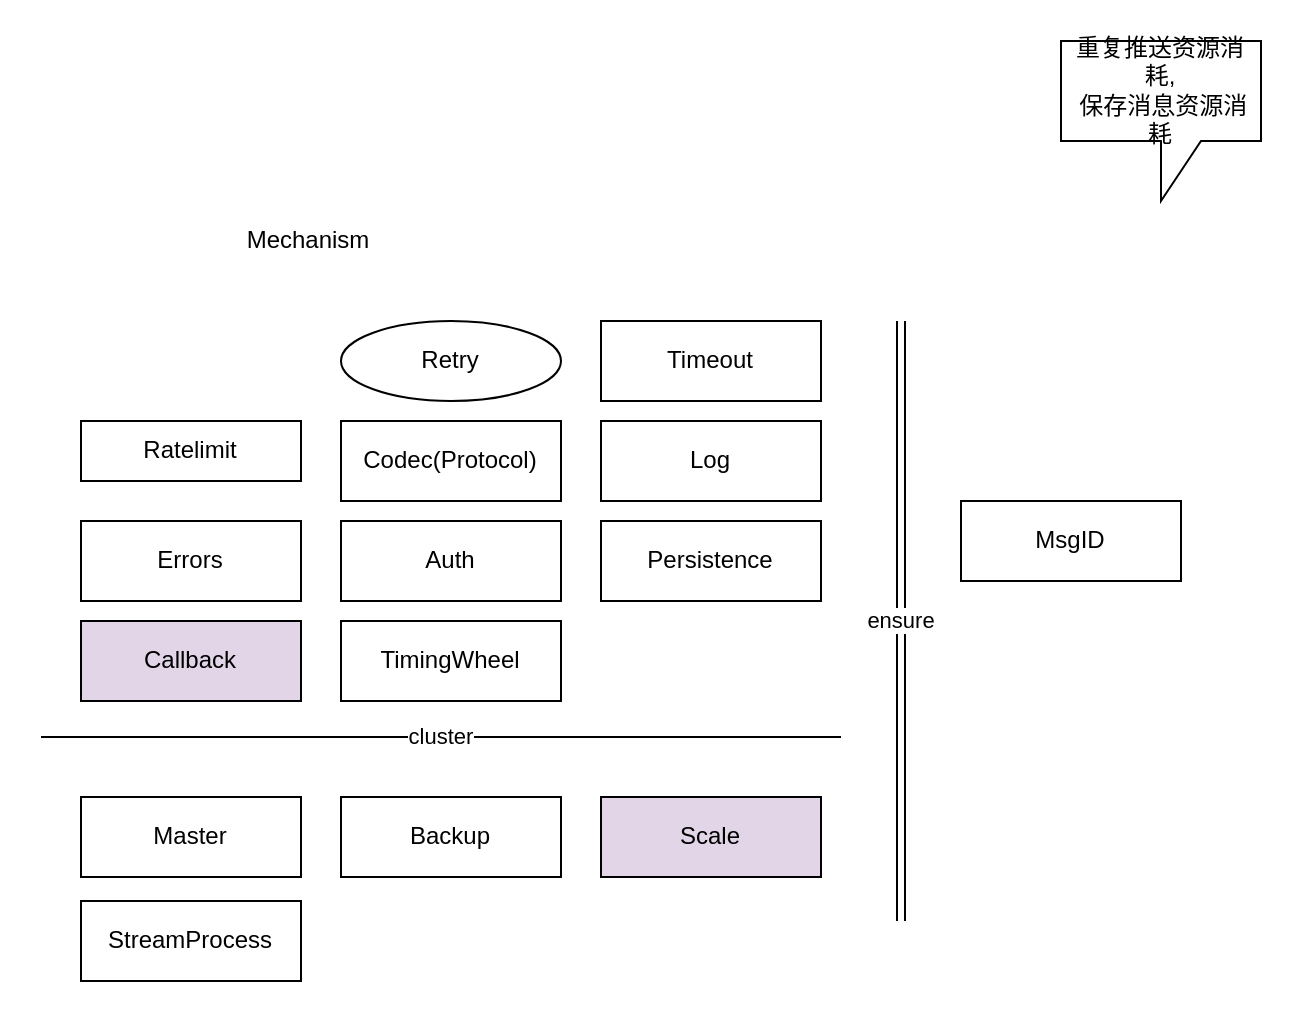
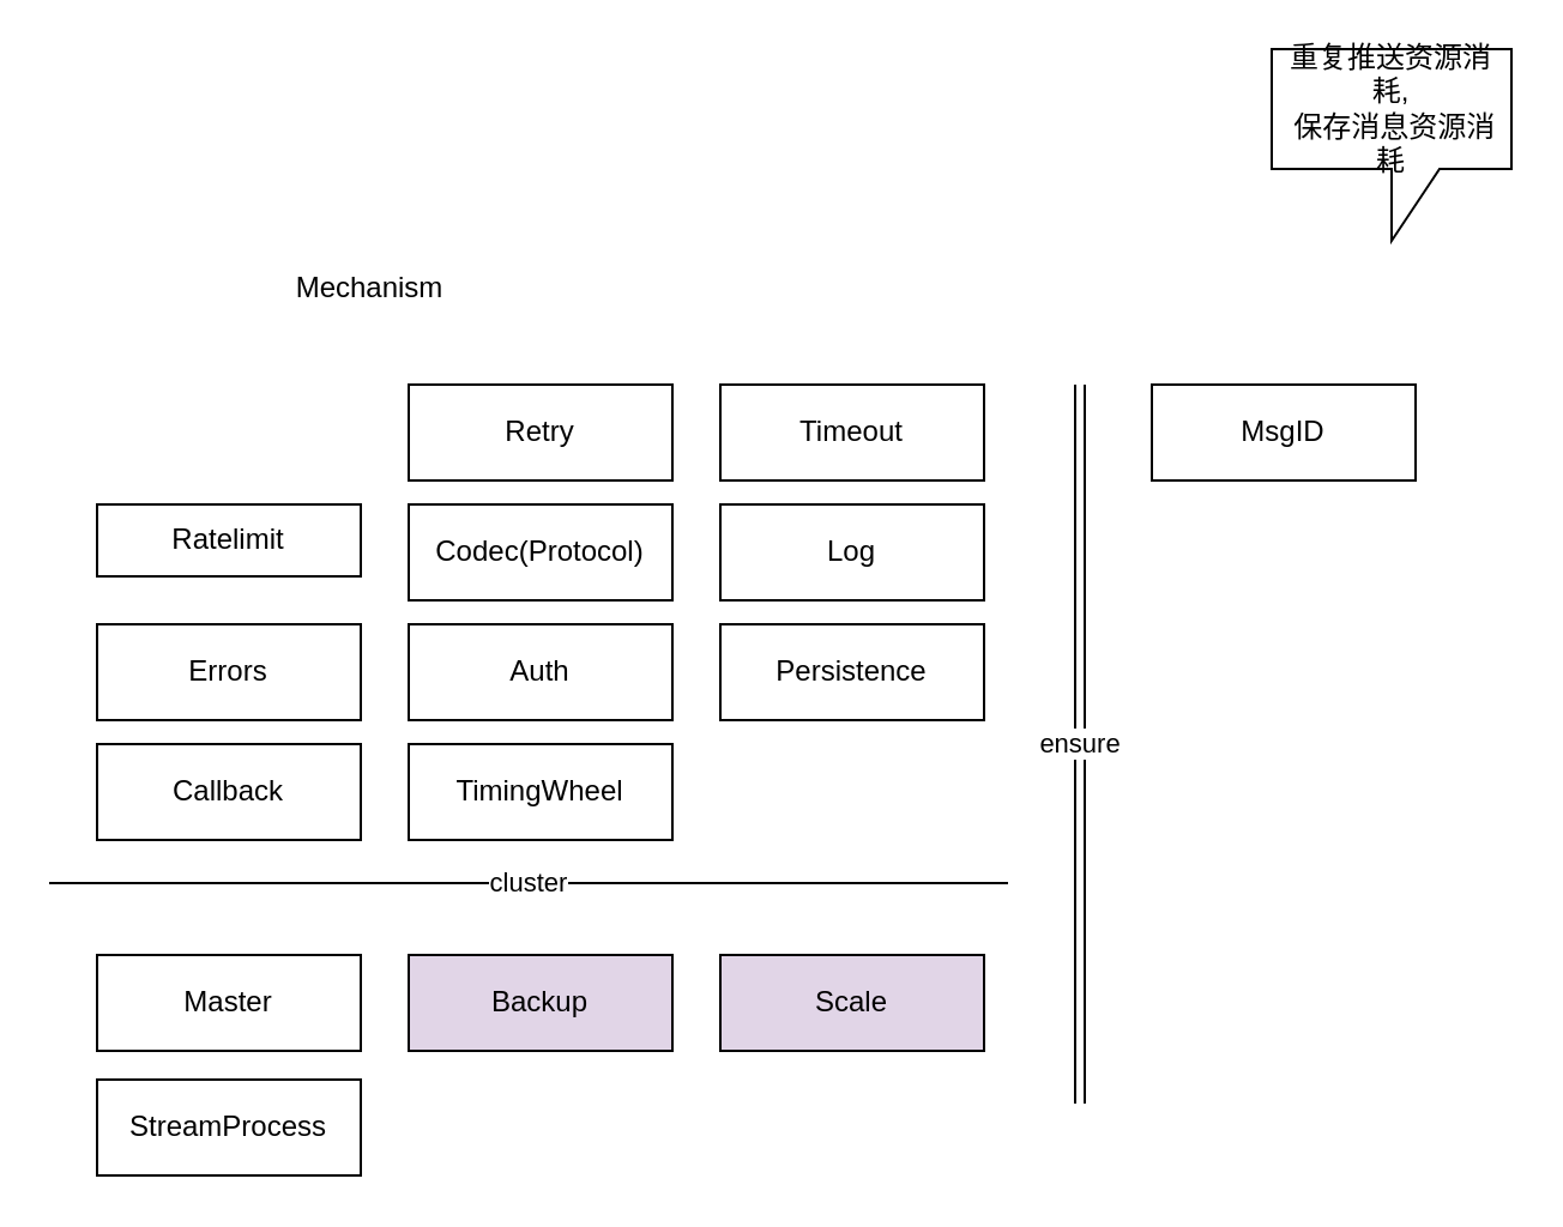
- <mxCell id="3" value="Retry" style="ellipse;whiteSpace=wrap;html=1;" parent="1" vertex="1"><mxGeometry x="170" y="160" width="110" height="40" as="geometry" /></mxCell>
+ <mxCell id="3" value="Retry" style="rounded=0;whiteSpace=wrap;html=1;" parent="1" vertex="1"><mxGeometry x="170" y="160" width="110" height="40" as="geometry" /></mxCell>
- <mxCell id="19" value="MsgID" style="rounded=0;whiteSpace=wrap;html=1;" vertex="1" parent="1"><mxGeometry x="480" y="250" width="110" height="40" as="geometry" /></mxCell>
+ <mxCell id="19" value="MsgID" style="rounded=0;whiteSpace=wrap;html=1;" vertex="1" parent="1"><mxGeometry x="480" y="160" width="110" height="40" as="geometry" /></mxCell>
- <mxCell id="14" value="Callback" style="rounded=0;whiteSpace=wrap;html=1;fillColor=#e1d5e7;" parent="1" vertex="1"><mxGeometry x="40" y="310" width="110" height="40" as="geometry" /></mxCell>
+ <mxCell id="14" value="Callback" style="rounded=0;whiteSpace=wrap;html=1;" parent="1" vertex="1"><mxGeometry x="40" y="310" width="110" height="40" as="geometry" /></mxCell>
- <mxCell id="11" value="Backup" style="rounded=0;whiteSpace=wrap;html=1;" parent="1" vertex="1"><mxGeometry x="170" y="398" width="110" height="40" as="geometry" /></mxCell>
+ <mxCell id="11" value="Backup" style="rounded=0;whiteSpace=wrap;html=1;fillColor=#e1d5e7;" parent="1" vertex="1"><mxGeometry x="170" y="398" width="110" height="40" as="geometry" /></mxCell>
